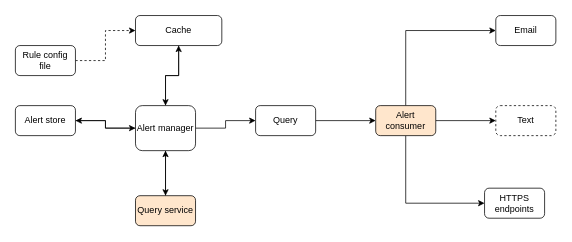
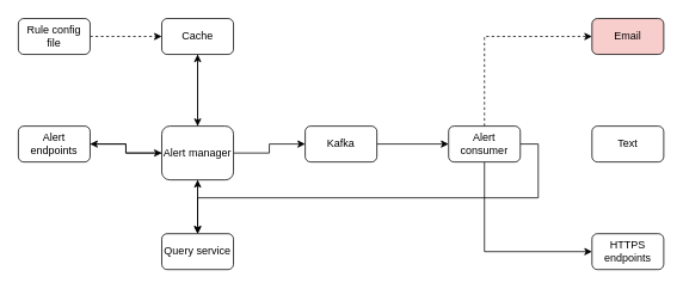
- <mxCell id="7" value="Cache" style="rounded=1;whiteSpace=wrap;html=1;" vertex="1" parent="1"><mxGeometry x="180" y="20" width="115" height="40" as="geometry" /></mxCell>
+ <mxCell id="7" value="Cache" style="rounded=1;whiteSpace=wrap;html=1;" vertex="1" parent="1"><mxGeometry x="180" y="20" width="80" height="40" as="geometry" /></mxCell>
- <mxCell id="18" style="edgeStyle=orthogonalEdgeStyle;rounded=0;orthogonalLoop=1;jettySize=auto;html=1;exitX=0.5;exitY=0;exitDx=0;exitDy=0;entryX=0;entryY=0.5;entryDx=0;entryDy=0;" edge="1" parent="1" source="20" target="21"><mxGeometry relative="1" as="geometry" /></mxCell>
+ <mxCell id="18" style="edgeStyle=orthogonalEdgeStyle;rounded=0;orthogonalLoop=1;jettySize=auto;html=1;exitX=0.5;exitY=0;exitDx=0;exitDy=0;entryX=0;entryY=0.5;entryDx=0;entryDy=0;dashed=1;" edge="1" parent="1" source="20" target="21"><mxGeometry relative="1" as="geometry" /></mxCell>
- <mxCell id="21" value="Email" style="rounded=1;whiteSpace=wrap;html=1;" vertex="1" parent="1"><mxGeometry x="660" y="20" width="80" height="40" as="geometry" /></mxCell>
+ <mxCell id="21" value="Email" style="rounded=1;whiteSpace=wrap;html=1;fillColor=#f8cecc;" vertex="1" parent="1"><mxGeometry x="660" y="20" width="80" height="40" as="geometry" /></mxCell>
- <mxCell id="3" value="Rule config file" style="rounded=1;whiteSpace=wrap;html=1;" vertex="1" parent="1"><mxGeometry x="20" y="60" width="80" height="40" as="geometry" /></mxCell>
+ <mxCell id="3" value="Rule config file" style="rounded=1;whiteSpace=wrap;html=1;" vertex="1" parent="1"><mxGeometry x="20" y="20" width="80" height="40" as="geometry" /></mxCell>
- <mxCell id="5" value="Alert store" style="rounded=1;whiteSpace=wrap;html=1;" vertex="1" parent="1"><mxGeometry x="20" y="140" width="80" height="40" as="geometry" /></mxCell>
+ <mxCell id="5" value="Alert endpoints" style="rounded=1;whiteSpace=wrap;html=1;" vertex="1" parent="1"><mxGeometry x="20" y="140" width="80" height="40" as="geometry" /></mxCell>
- <mxCell id="16" value="Query" style="rounded=1;whiteSpace=wrap;html=1;" vertex="1" parent="1"><mxGeometry x="340" y="140" width="80" height="40" as="geometry" /></mxCell>
+ <mxCell id="16" value="Kafka" style="rounded=1;whiteSpace=wrap;html=1;" vertex="1" parent="1"><mxGeometry x="340" y="140" width="80" height="40" as="geometry" /></mxCell>
- <mxCell id="20" value="Alert consumer" style="rounded=1;whiteSpace=wrap;html=1;fillColor=#ffe6cc;" vertex="1" parent="1"><mxGeometry x="500" y="140" width="80" height="40" as="geometry" /></mxCell>
+ <mxCell id="20" value="Alert consumer" style="rounded=1;whiteSpace=wrap;html=1;" vertex="1" parent="1"><mxGeometry x="500" y="140" width="80" height="40" as="geometry" /></mxCell>
- <mxCell id="17" style="edgeStyle=orthogonalEdgeStyle;rounded=0;orthogonalLoop=1;jettySize=auto;html=1;exitX=1;exitY=0.5;exitDx=0;exitDy=0;entryX=0;entryY=0.5;entryDx=0;entryDy=0;" edge="1" parent="1" source="20" target="22"><mxGeometry relative="1" as="geometry" /></mxCell>
+ <mxCell id="17" style="edgeStyle=orthogonalEdgeStyle;rounded=0;orthogonalLoop=1;jettySize=auto;html=1;exitX=1;exitY=0.5;exitDx=0;exitDy=0;" edge="1" parent="1" source="20" target="14"><mxGeometry relative="1" as="geometry" /></mxCell>
- <mxCell id="22" value="Text" style="rounded=1;whiteSpace=wrap;html=1;dashed=1;" vertex="1" parent="1"><mxGeometry x="660" y="140" width="80" height="40" as="geometry" /></mxCell>
+ <mxCell id="22" value="Text" style="rounded=1;whiteSpace=wrap;html=1;" vertex="1" parent="1"><mxGeometry x="660" y="140" width="80" height="40" as="geometry" /></mxCell>
- <mxCell id="23" value="HTTPS endpoints" style="rounded=1;whiteSpace=wrap;html=1;" vertex="1" parent="1"><mxGeometry x="645" y="250" width="80" height="40" as="geometry" /></mxCell>
+ <mxCell id="23" value="HTTPS endpoints" style="rounded=1;whiteSpace=wrap;html=1;" vertex="1" parent="1"><mxGeometry x="660" y="260" width="80" height="40" as="geometry" /></mxCell>
- <mxCell id="14" value="Query service" style="rounded=1;whiteSpace=wrap;html=1;fillColor=#ffe6cc;" vertex="1" parent="1"><mxGeometry x="180" y="260" width="80" height="40" as="geometry" /></mxCell>
+ <mxCell id="14" value="Query service" style="rounded=1;whiteSpace=wrap;html=1;" vertex="1" parent="1"><mxGeometry x="180" y="260" width="80" height="40" as="geometry" /></mxCell>
